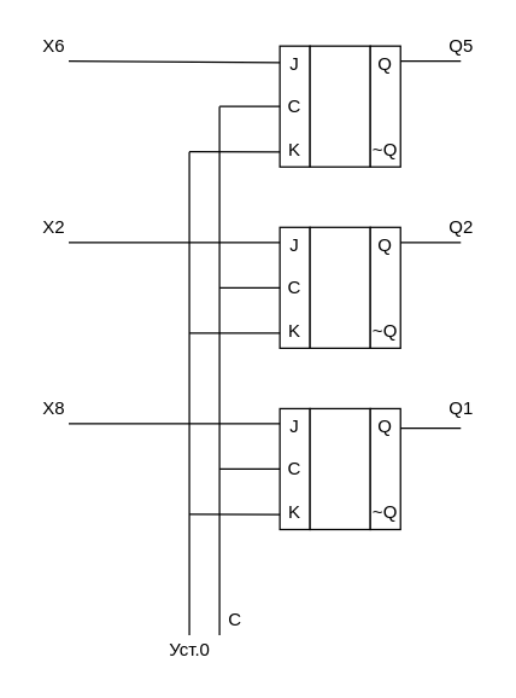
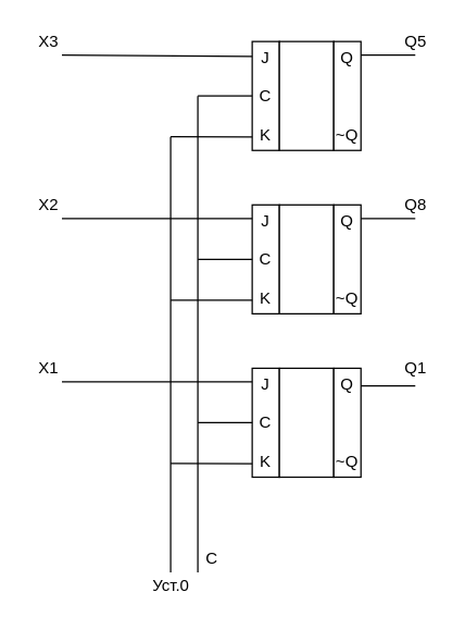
- <mxCell id="30" value="X6" style="text;html=1;align=center;verticalAlign=middle;resizable=0;points=[];autosize=1;strokeColor=none;fillColor=none;" vertex="1" parent="1"><mxGeometry x="20" y="20" width="30" height="20" as="geometry" /></mxCell>
+ <mxCell id="30" value="X3" style="text;html=1;align=center;verticalAlign=middle;resizable=0;points=[];autosize=1;strokeColor=none;fillColor=none;" vertex="1" parent="1"><mxGeometry x="20" y="20" width="30" height="20" as="geometry" /></mxCell>
- <mxCell id="34" value="Q2" style="text;html=1;align=center;verticalAlign=middle;resizable=0;points=[];autosize=1;strokeColor=none;fillColor=none;" vertex="1" parent="1"><mxGeometry x="290" y="140" width="30" height="20" as="geometry" /></mxCell>
+ <mxCell id="34" value="Q8" style="text;html=1;align=center;verticalAlign=middle;resizable=0;points=[];autosize=1;strokeColor=none;fillColor=none;" vertex="1" parent="1"><mxGeometry x="290" y="140" width="30" height="20" as="geometry" /></mxCell>
- <mxCell id="32" value="X8" style="text;html=1;align=center;verticalAlign=middle;resizable=0;points=[];autosize=1;strokeColor=none;fillColor=none;" vertex="1" parent="1"><mxGeometry x="20" y="260" width="30" height="20" as="geometry" /></mxCell>
+ <mxCell id="32" value="X1" style="text;html=1;align=center;verticalAlign=middle;resizable=0;points=[];autosize=1;strokeColor=none;fillColor=none;" vertex="1" parent="1"><mxGeometry x="20" y="260" width="30" height="20" as="geometry" /></mxCell>
